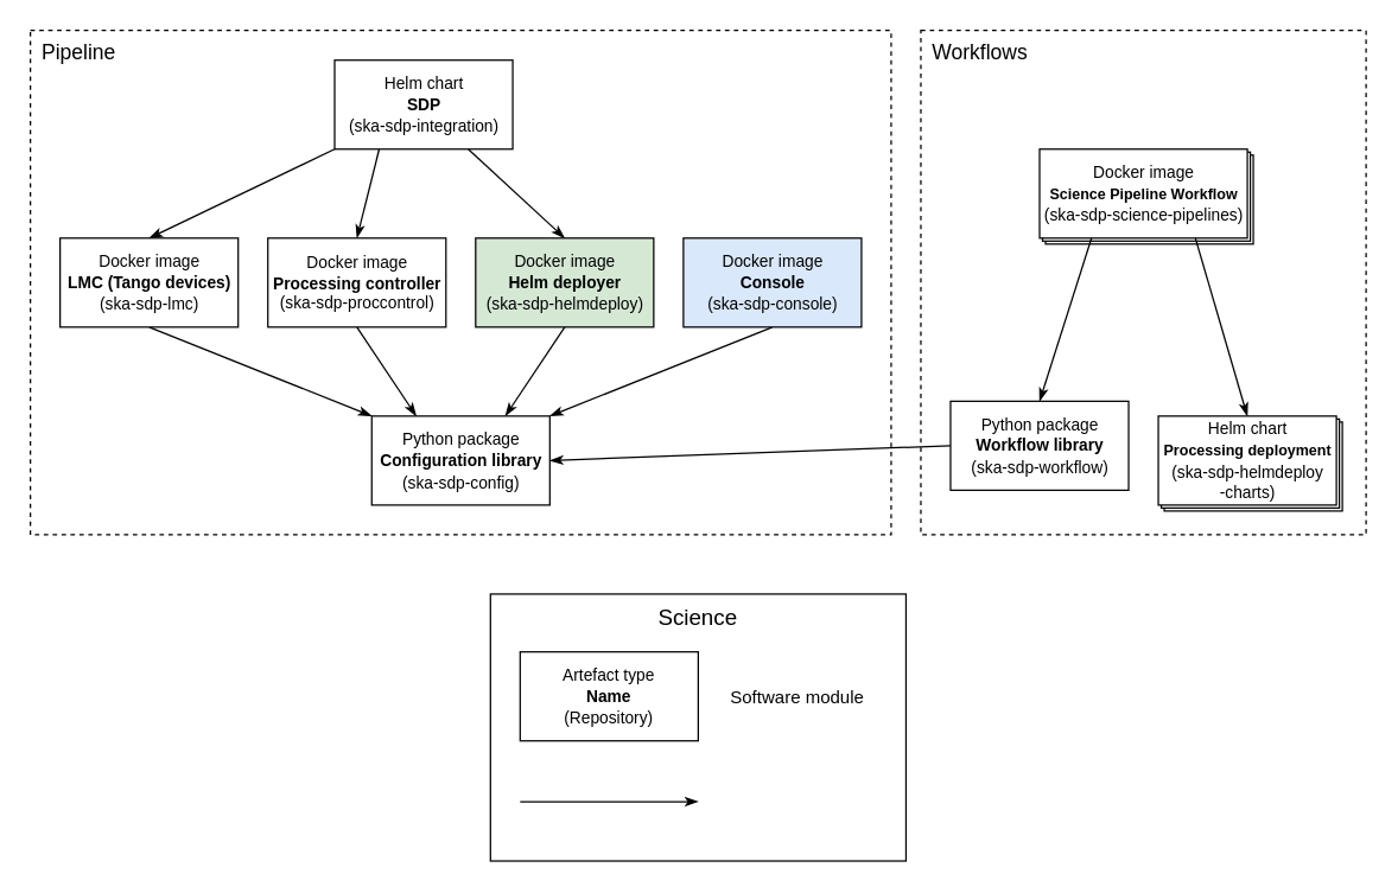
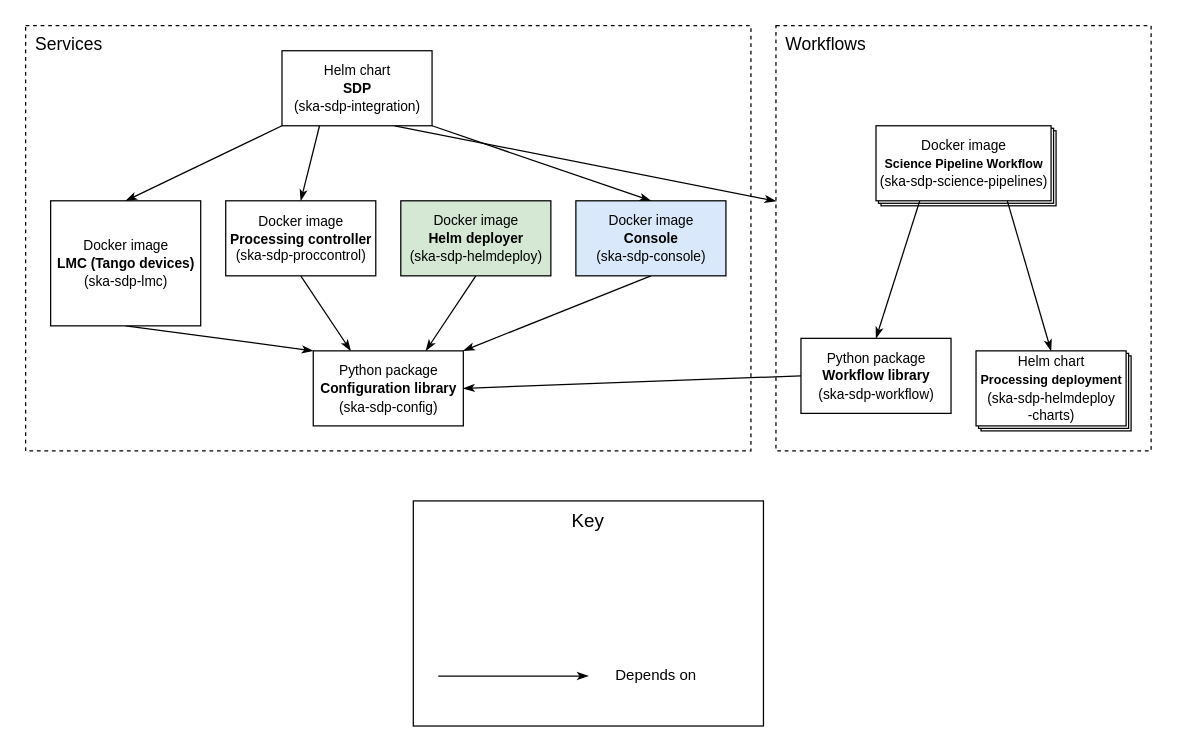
- <mxCell id="7" value="&lt;font style=&quot;font-size: 14px&quot;&gt;Pipeline&lt;/font&gt;" style="rounded=0;whiteSpace=wrap;html=1;fillColor=none;dashed=1;align=left;verticalAlign=top;spacingTop=0;spacingLeft=6;" parent="1" vertex="1"><mxGeometry x="20" y="20" width="580" height="340" as="geometry" /></mxCell>
+ <mxCell id="7" value="&lt;font style=&quot;font-size: 14px&quot;&gt;Services&lt;/font&gt;" style="rounded=0;whiteSpace=wrap;html=1;fillColor=none;dashed=1;align=left;verticalAlign=top;spacingTop=0;spacingLeft=6;" parent="1" vertex="1"><mxGeometry x="20" y="20" width="580" height="340" as="geometry" /></mxCell>
- <mxCell id="14" style="edgeStyle=none;rounded=0;orthogonalLoop=1;jettySize=auto;html=1;exitX=0.75;exitY=1;exitDx=0;exitDy=0;entryX=0.5;entryY=0;entryDx=0;entryDy=0;endArrow=classicThin;endFill=1;" parent="1" source="16" target="20" edge="1"><mxGeometry relative="1" as="geometry"><mxPoint x="600" y="60" as="sourcePoint" /><mxPoint x="630" y="154" as="targetPoint" /></mxGeometry></mxCell>
+ <mxCell id="14" style="edgeStyle=none;rounded=0;orthogonalLoop=1;jettySize=auto;html=1;exitX=0.75;exitY=1;exitDx=0;exitDy=0;endArrow=classicThin;endFill=1;" parent="1" source="16" target="2" edge="1"><mxGeometry relative="1" as="geometry"><mxPoint x="600" y="60" as="sourcePoint" /><mxPoint x="630" y="154" as="targetPoint" /></mxGeometry></mxCell>
+ <mxCell id="15" style="edgeStyle=none;rounded=0;orthogonalLoop=1;jettySize=auto;html=1;exitX=1;exitY=1;exitDx=0;exitDy=0;entryX=0.5;entryY=0;entryDx=0;entryDy=0;endArrow=classicThin;endFill=1;" parent="1" source="16" target="21" edge="1"><mxGeometry relative="1" as="geometry"><mxPoint x="630" y="20" as="sourcePoint" /><mxPoint x="750" y="114" as="targetPoint" /></mxGeometry></mxCell>
- <mxCell id="17" value="&lt;font style=&quot;font-size: 11px&quot;&gt;Docker image&lt;br&gt;&lt;/font&gt;&lt;b style=&quot;font-size: 11px&quot;&gt;LMC (Tango devices)&lt;br&gt;&lt;/b&gt;&lt;font style=&quot;font-size: 11px&quot;&gt;(ska-sdp-lmc)&lt;/font&gt;" style="html=1;" parent="1" vertex="1"><mxGeometry x="40" y="160" width="120" height="60" as="geometry" /></mxCell>
+ <mxCell id="17" value="&lt;font style=&quot;font-size: 11px&quot;&gt;Docker image&lt;br&gt;&lt;/font&gt;&lt;b style=&quot;font-size: 11px&quot;&gt;LMC (Tango devices)&lt;br&gt;&lt;/b&gt;&lt;font style=&quot;font-size: 11px&quot;&gt;(ska-sdp-lmc)&lt;/font&gt;" style="html=1;" parent="1" vertex="1"><mxGeometry x="40" y="160" width="120" height="100" as="geometry" /></mxCell>
- <mxCell id="29" value="&lt;font style=&quot;font-size: 15px&quot;&gt;Science&lt;/font&gt;" style="rounded=0;whiteSpace=wrap;html=1;fontSize=13;verticalAlign=top;" parent="28" vertex="1"><mxGeometry width="280" height="180" as="geometry" /></mxCell>
+ <mxCell id="29" value="&lt;font style=&quot;font-size: 15px&quot;&gt;Key&lt;/font&gt;" style="rounded=0;whiteSpace=wrap;html=1;fontSize=13;verticalAlign=top;" parent="28" vertex="1"><mxGeometry width="280" height="180" as="geometry" /></mxCell>
- <mxCell id="30" value="&lt;font style=&quot;font-size: 11px&quot;&gt;Artefact type&lt;br&gt;&lt;b&gt;Name&lt;/b&gt;&lt;br&gt;(Repository)&lt;/font&gt;" style="rounded=0;whiteSpace=wrap;html=1;" parent="28" vertex="1"><mxGeometry x="20" y="39" width="120" height="60" as="geometry" /></mxCell>
- <mxCell id="31" value="Software module" style="text;html=1;align=left;verticalAlign=middle;resizable=0;points=[];autosize=1;" parent="28" vertex="1"><mxGeometry x="160" y="60" width="105" height="20" as="geometry" /></mxCell>
+ <mxCell id="33" value="Depends on" style="text;html=1;align=left;verticalAlign=middle;resizable=0;points=[];autosize=1;" parent="28" vertex="1"><mxGeometry x="160" y="130" width="80" height="20" as="geometry" /></mxCell>
